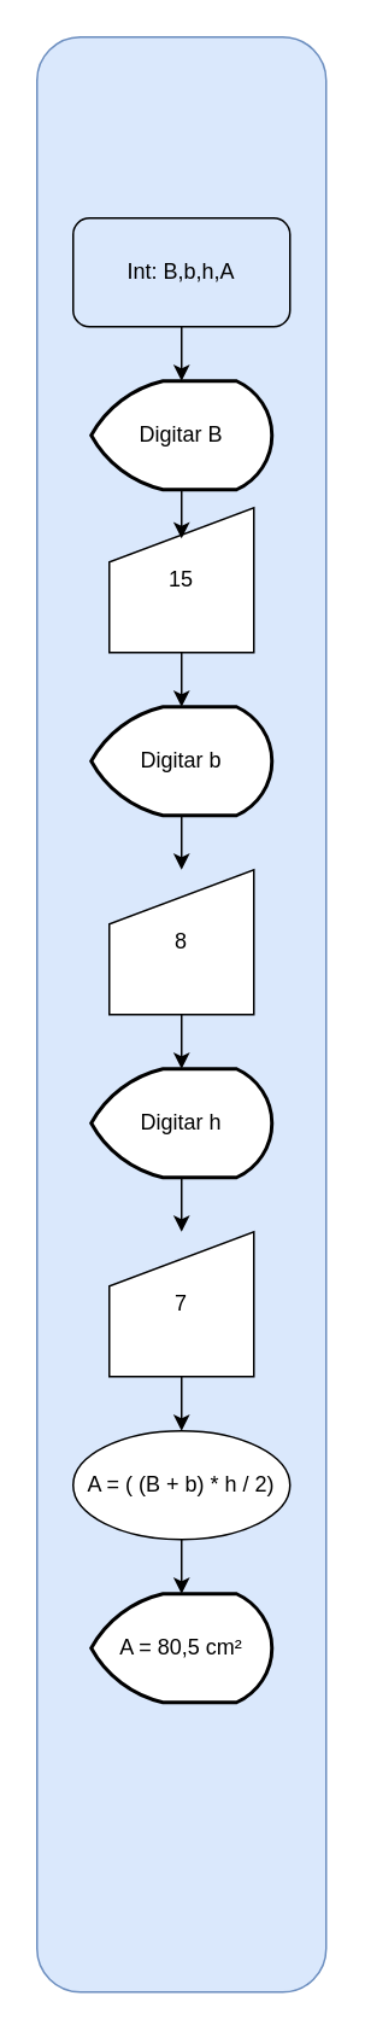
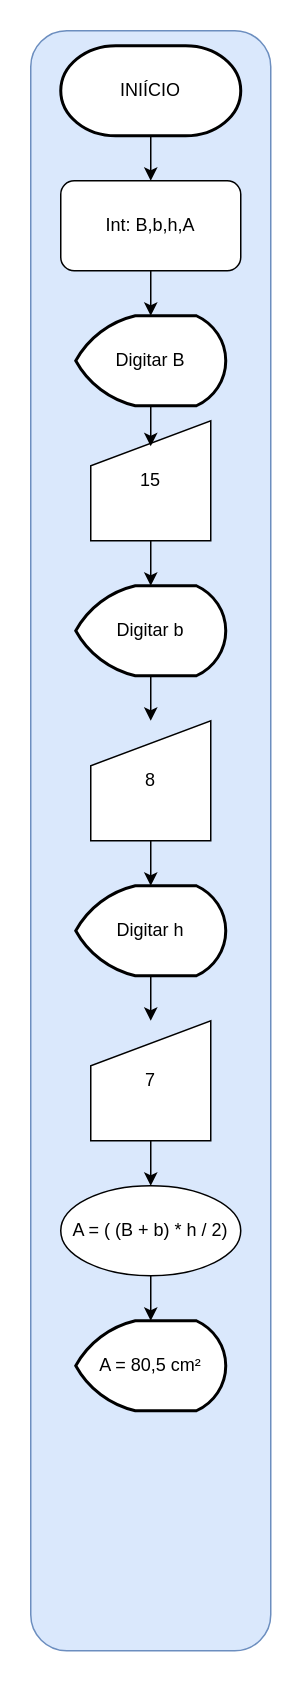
+ <mxCell id="4" value="INIÍCIO" style="strokeWidth=2;html=1;shape=mxgraph.flowchart.terminator;whiteSpace=wrap;" vertex="1" parent="1"><mxGeometry x="40" y="30" width="120" height="60" as="geometry" /></mxCell>
+ <mxCell id="3" value="" style="edgeStyle=none;html=1;" edge="1" parent="1" source="4" target="8"><mxGeometry relative="1" as="geometry" /></mxCell>
- <mxCell id="8" value="Int: B,b,h,A" style="rounded=1;whiteSpace=wrap;html=1;fillColor=#dae8fc;" vertex="1" parent="1"><mxGeometry x="40" y="120" width="120" height="60" as="geometry" /></mxCell>
+ <mxCell id="8" value="Int: B,b,h,A" style="rounded=1;whiteSpace=wrap;html=1;" vertex="1" parent="1"><mxGeometry x="40" y="120" width="120" height="60" as="geometry" /></mxCell>
